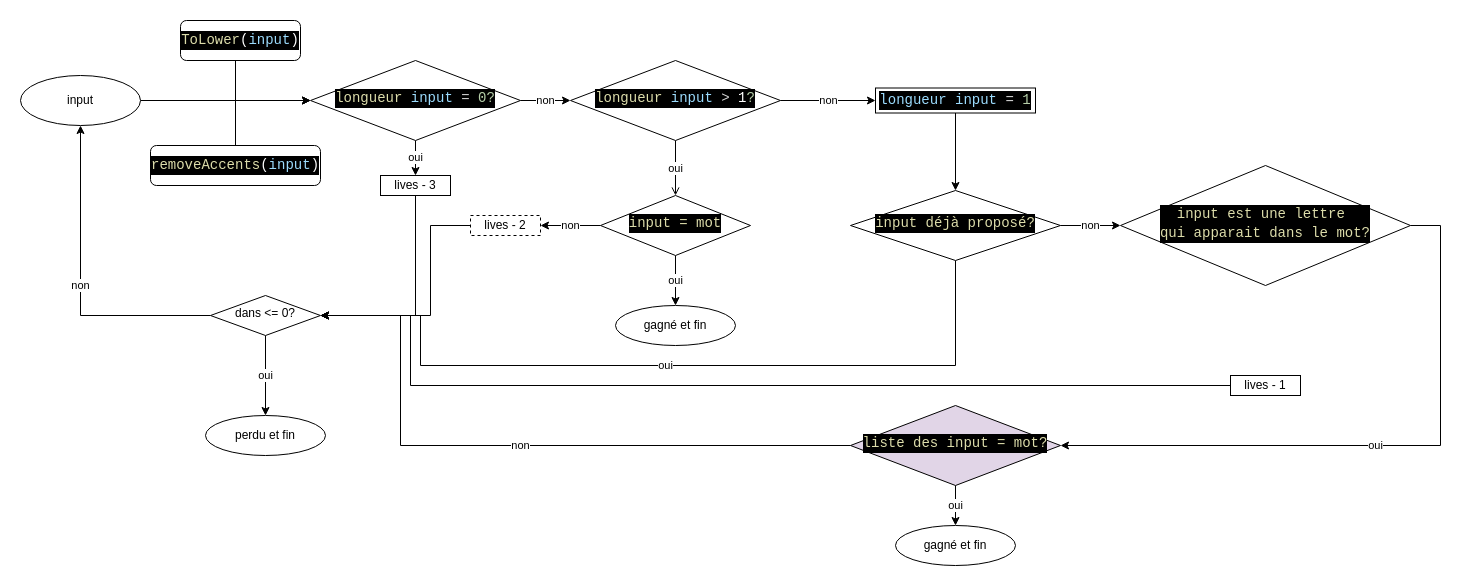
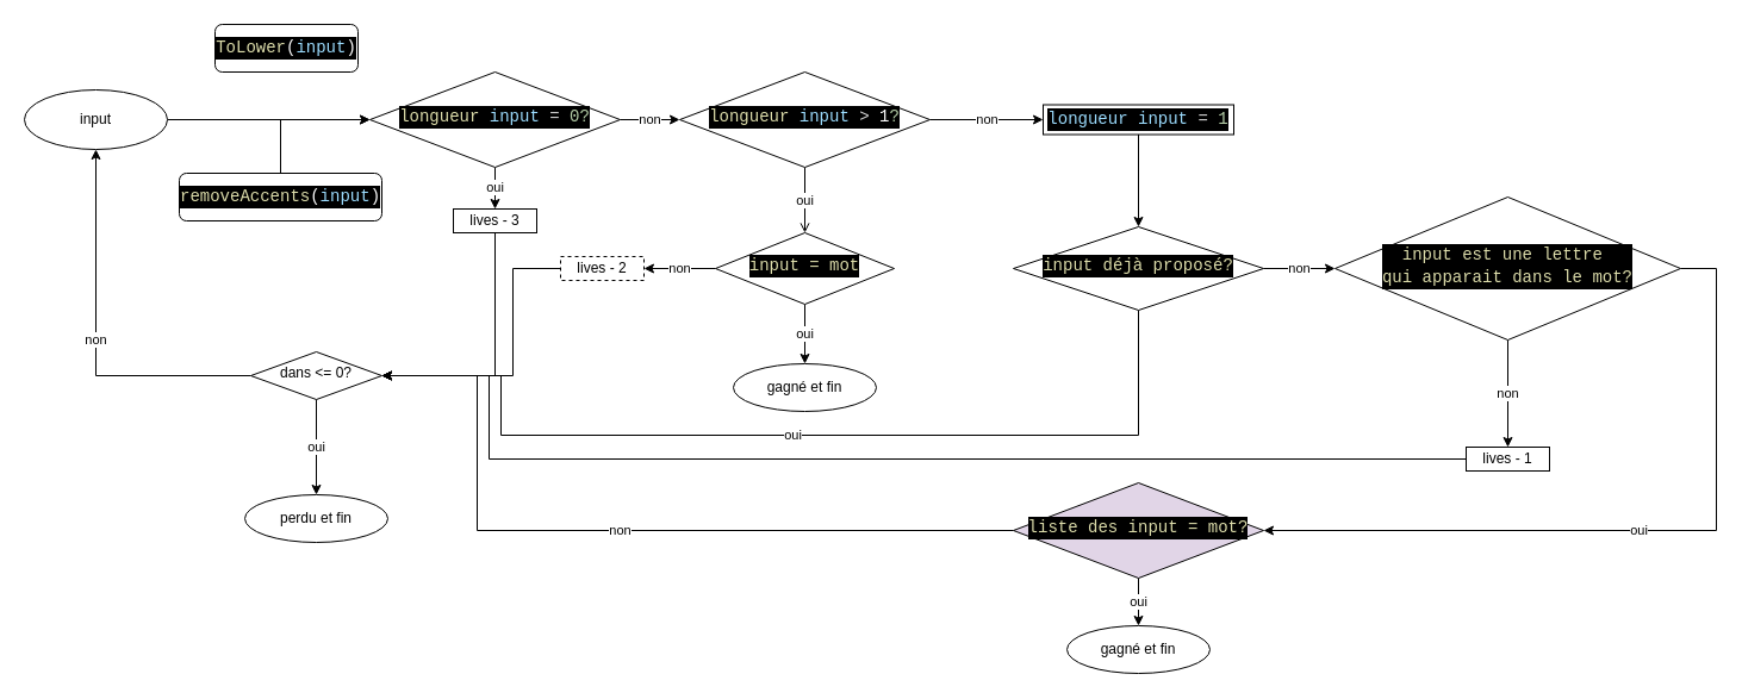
- <mxCell id="5" value="" style="edgeStyle=orthogonalEdgeStyle;rounded=0;orthogonalLoop=1;jettySize=auto;html=1;entryX=0;entryY=0.5;entryDx=0;entryDy=0;" edge="1" parent="1" source="6" target="4"><mxGeometry relative="1" as="geometry"><Array as="points"><mxPoint x="235" y="100" /></Array></mxGeometry></mxCell>
+ <mxCell id="23" value="non" style="edgeStyle=orthogonalEdgeStyle;rounded=0;orthogonalLoop=1;jettySize=auto;html=1;entryX=0.5;entryY=0;entryDx=0;entryDy=0;" edge="1" parent="1" source="25" target="27"><mxGeometry relative="1" as="geometry"><mxPoint x="1280" y="405" as="targetPoint" /></mxGeometry></mxCell>
